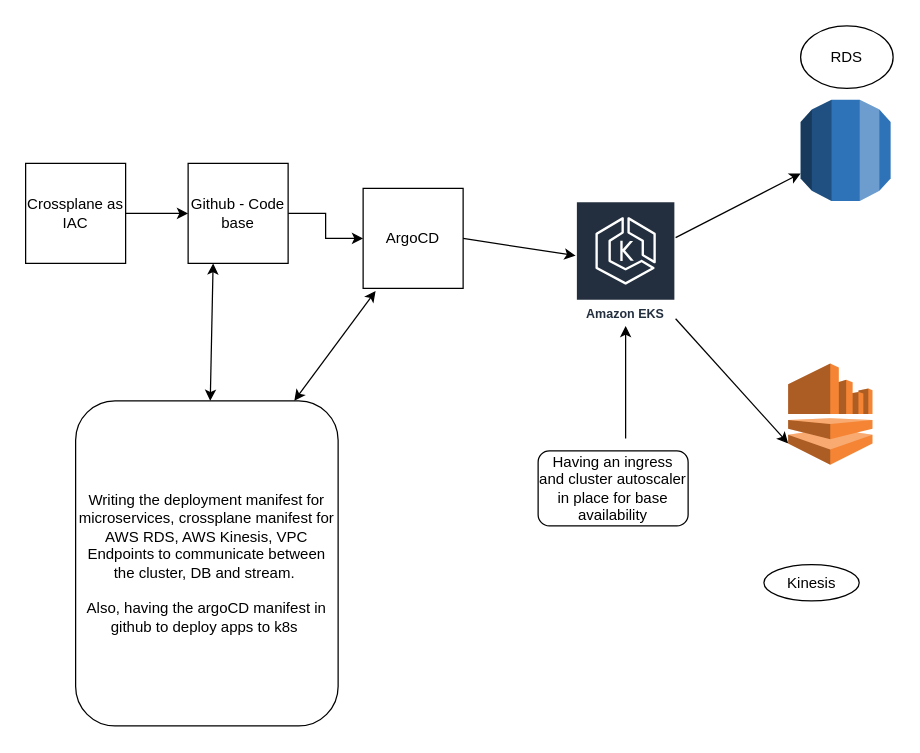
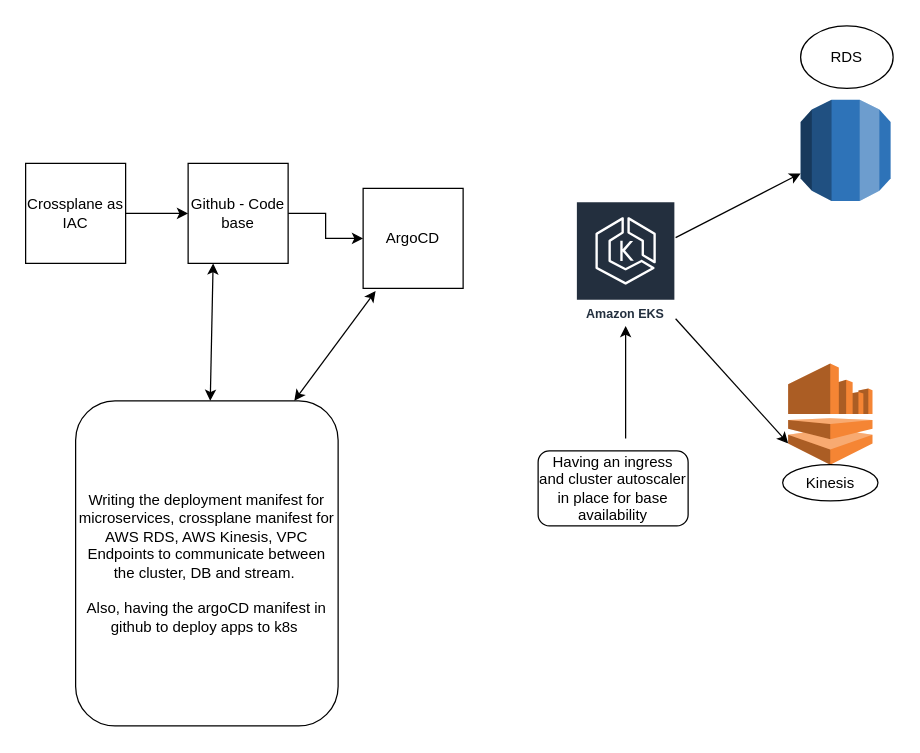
- <mxCell id="9" value="" style="endArrow=classic;html=1;rounded=0;exitX=1;exitY=0.5;exitDx=0;exitDy=0;" edge="1" parent="1" source="7" target="2"><mxGeometry width="50" height="50" relative="1" as="geometry"><mxPoint x="380" y="380" as="sourcePoint" /><mxPoint x="430" y="330" as="targetPoint" /></mxGeometry></mxCell>
- <mxCell id="17" value="Kinesis" style="ellipse;whiteSpace=wrap;html=1;" vertex="1" parent="1"><mxGeometry x="610.63" y="451" width="76.25" height="29" as="geometry" /></mxCell>
+ <mxCell id="17" value="Kinesis" style="ellipse;whiteSpace=wrap;html=1;" vertex="1" parent="1"><mxGeometry x="625.63" y="371" width="76.25" height="29" as="geometry" /></mxCell>
